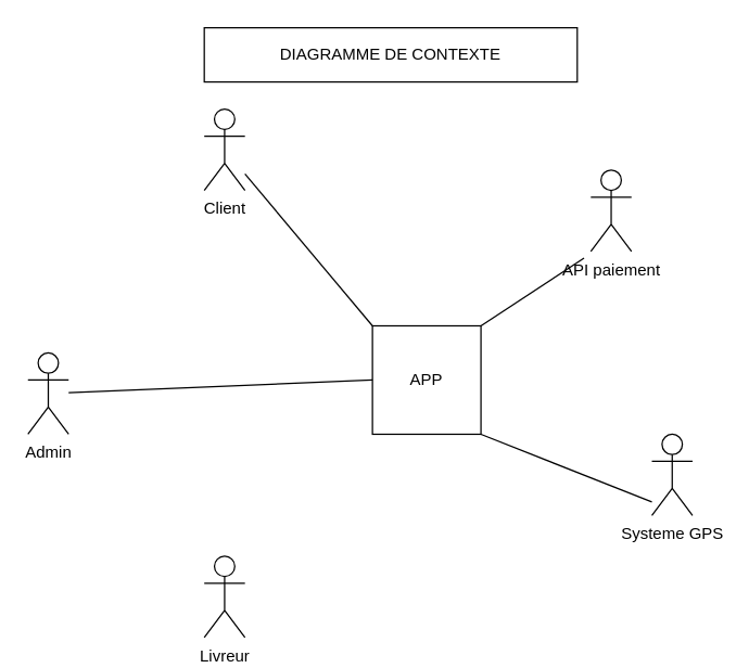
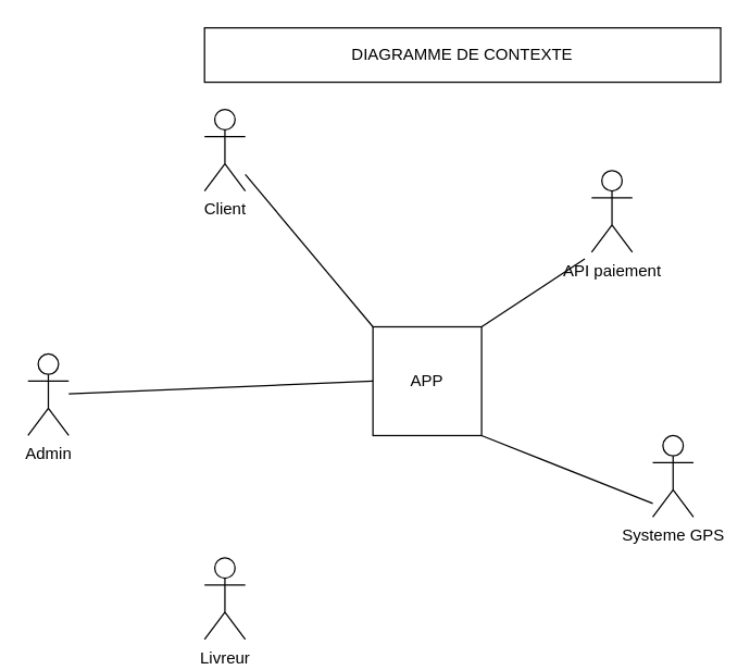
- <mxCell id="12" value="DIAGRAMME DE CONTEXTE" style="rounded=0;whiteSpace=wrap;html=1;" vertex="1" parent="1"><mxGeometry x="150" y="20" width="275" height="40" as="geometry" /></mxCell>
+ <mxCell id="12" value="DIAGRAMME DE CONTEXTE" style="rounded=0;whiteSpace=wrap;html=1;" vertex="1" parent="1"><mxGeometry x="150" y="20" width="380" height="40" as="geometry" /></mxCell>
